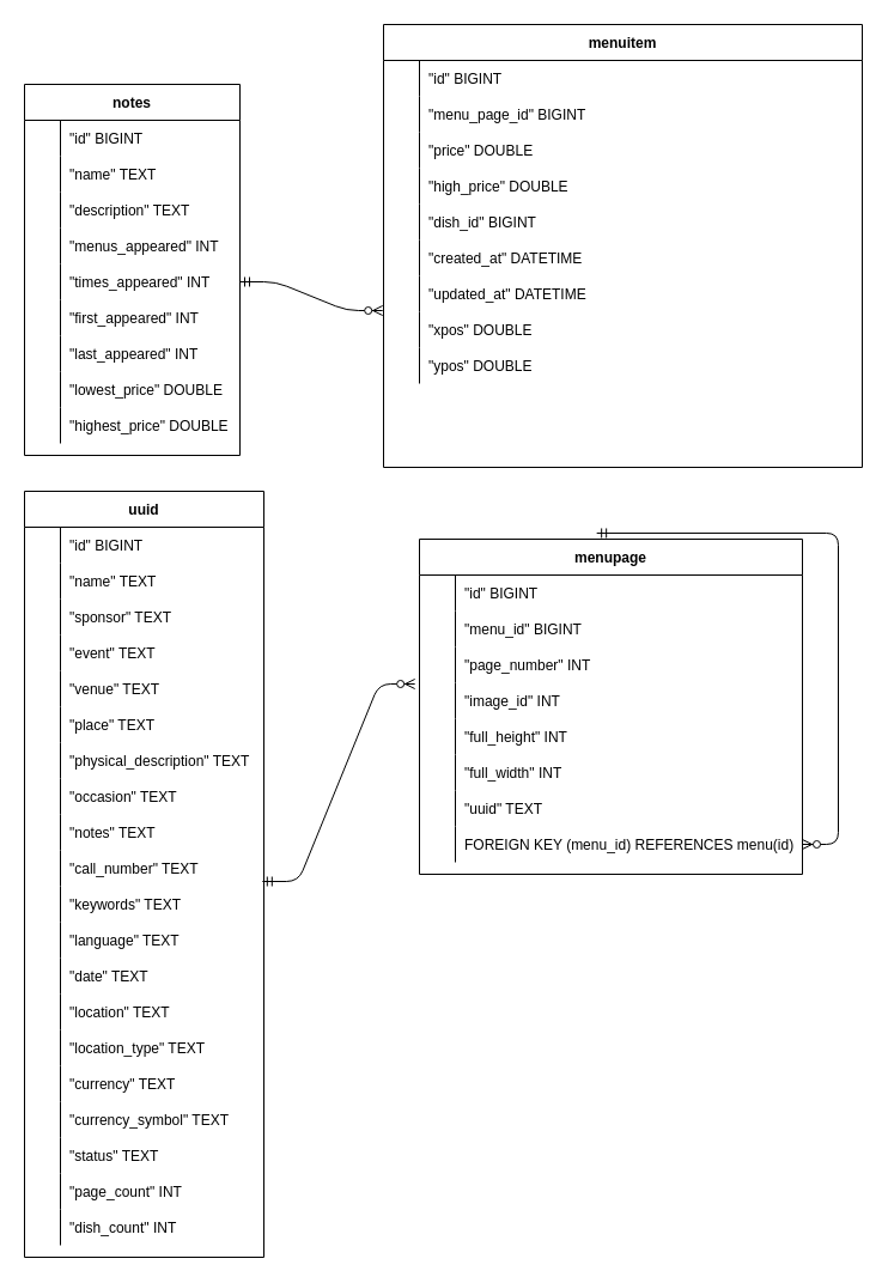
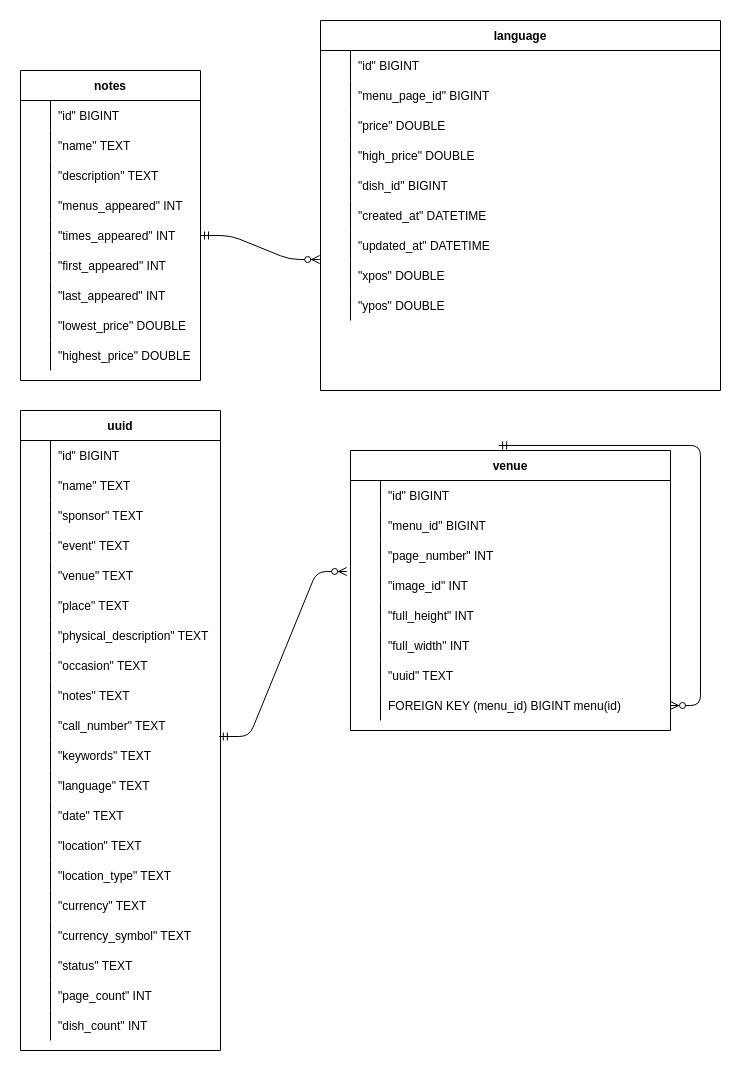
- <mxCell id="30" value="menuitem" style="shape=table;startSize=30;container=1;collapsible=1;childLayout=tableLayout;fixedRows=1;rowLines=0;fontStyle=1;align=center;resizeLast=1;" vertex="1" parent="1"><mxGeometry x="320" y="20" width="400" height="370" as="geometry" /></mxCell>
+ <mxCell id="30" value="language" style="shape=table;startSize=30;container=1;collapsible=1;childLayout=tableLayout;fixedRows=1;rowLines=0;fontStyle=1;align=center;resizeLast=1;" vertex="1" parent="1"><mxGeometry x="320" y="20" width="400" height="370" as="geometry" /></mxCell>
- <mxCell id="62" value="menupage" style="shape=table;startSize=30;container=1;collapsible=1;childLayout=tableLayout;fixedRows=1;rowLines=0;fontStyle=1;align=center;resizeLast=1;" vertex="1" parent="1"><mxGeometry x="350" y="450" width="320" height="280" as="geometry" /></mxCell>
+ <mxCell id="62" value="venue" style="shape=table;startSize=30;container=1;collapsible=1;childLayout=tableLayout;fixedRows=1;rowLines=0;fontStyle=1;align=center;resizeLast=1;" vertex="1" parent="1"><mxGeometry x="350" y="450" width="320" height="280" as="geometry" /></mxCell>
- <mxCell id="86" value="FOREIGN KEY (menu_id) REFERENCES menu(id)" style="shape=partialRectangle;overflow=hidden;connectable=0;fillColor=none;top=0;left=0;bottom=0;right=0;align=left;spacingLeft=6;" vertex="1" parent="84"><mxGeometry x="30" width="290" height="30" as="geometry" /></mxCell>
+ <mxCell id="86" value="FOREIGN KEY (menu_id) BIGINT menu(id)" style="shape=partialRectangle;overflow=hidden;connectable=0;fillColor=none;top=0;left=0;bottom=0;right=0;align=left;spacingLeft=6;" vertex="1" parent="84"><mxGeometry x="30" width="290" height="30" as="geometry" /></mxCell>
